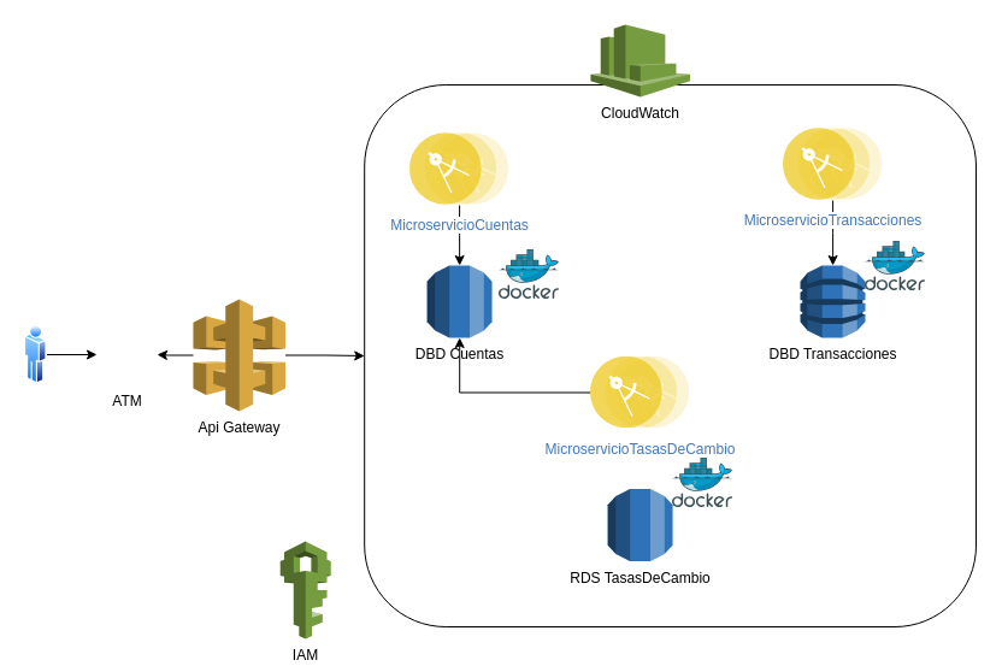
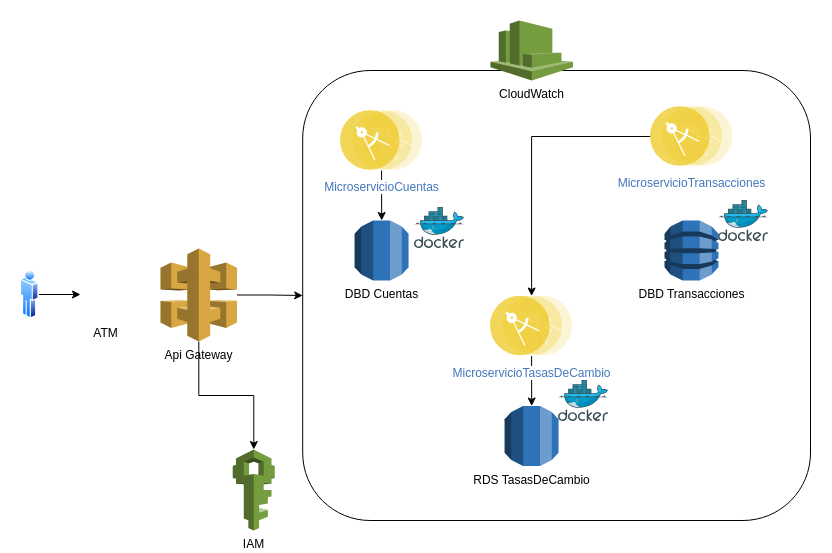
- <mxCell id="9" value="" style="edgeStyle=orthogonalEdgeStyle;rounded=0;orthogonalLoop=1;jettySize=auto;html=1;" edge="1" parent="1" source="10" target="17"><mxGeometry relative="1" as="geometry" /></mxCell>
+ <mxCell id="9" value="" style="edgeStyle=orthogonalEdgeStyle;rounded=0;orthogonalLoop=1;jettySize=auto;html=1;" edge="1" parent="1" source="10" target="14"><mxGeometry relative="1" as="geometry" /></mxCell>
- <mxCell id="6" value="" style="edgeStyle=orthogonalEdgeStyle;rounded=0;orthogonalLoop=1;jettySize=auto;html=1;" edge="1" parent="1" source="8" target="5"><mxGeometry relative="1" as="geometry" /></mxCell>
+ <mxCell id="6" value="" style="edgeStyle=orthogonalEdgeStyle;rounded=0;orthogonalLoop=1;jettySize=auto;html=1;" edge="1" parent="1" source="8" target="18"><mxGeometry relative="1" as="geometry" /></mxCell>
- <mxCell id="13" value="" style="edgeStyle=orthogonalEdgeStyle;rounded=0;orthogonalLoop=1;jettySize=auto;html=1;" edge="1" parent="1" source="14" target="15"><mxGeometry relative="1" as="geometry" /></mxCell>
+ <mxCell id="13" value="" style="edgeStyle=orthogonalEdgeStyle;rounded=0;orthogonalLoop=1;jettySize=auto;html=1;" edge="1" parent="1" source="14" target="16"><mxGeometry relative="1" as="geometry" /></mxCell>
